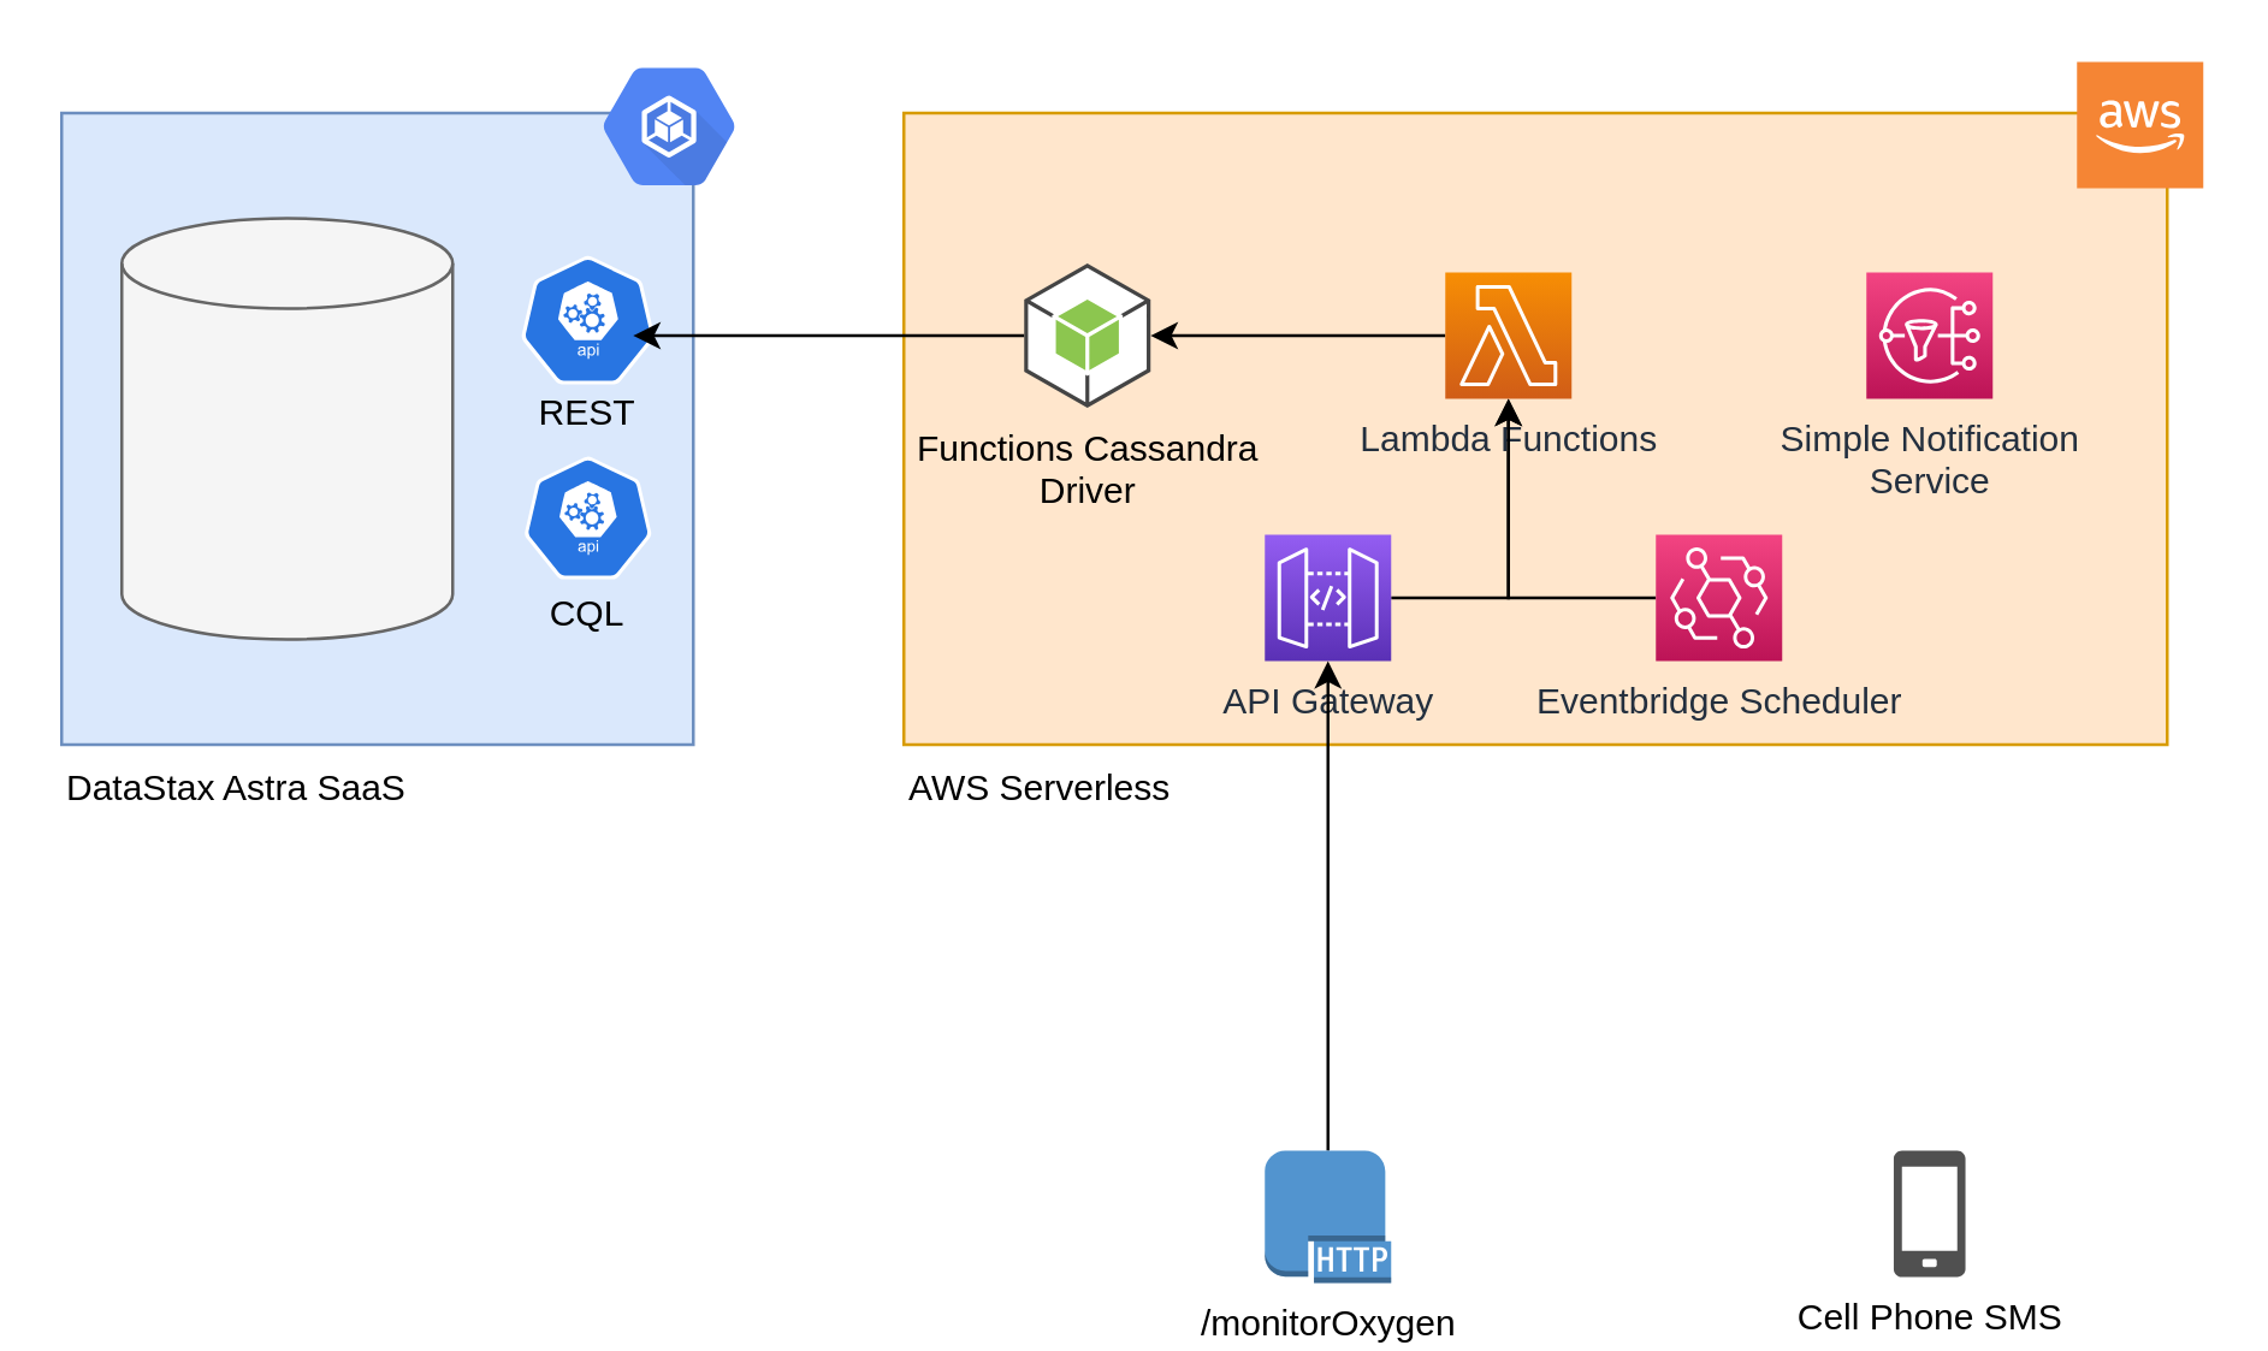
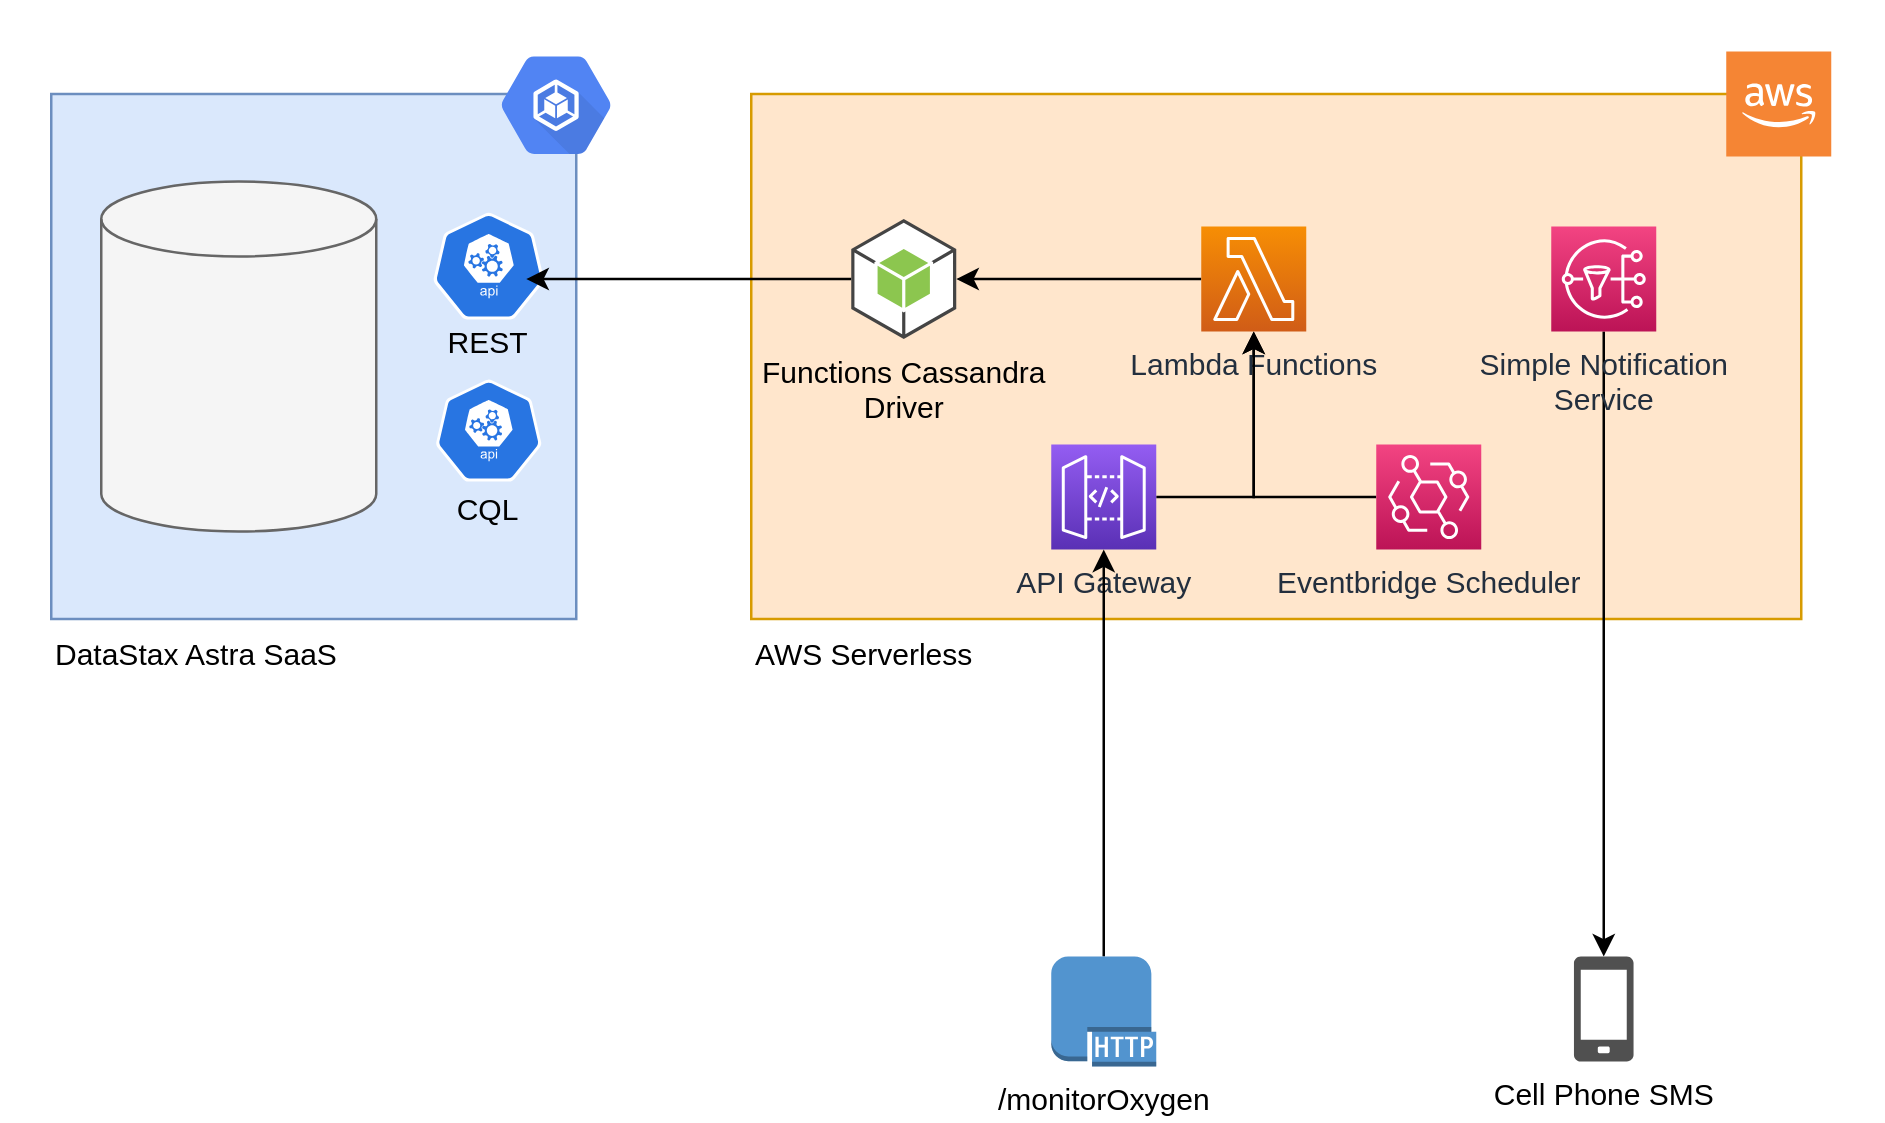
+ <mxCell id="18" style="edgeStyle=orthogonalEdgeStyle;rounded=1;orthogonalLoop=1;jettySize=auto;html=1;" edge="1" parent="1" source="19" target="26"><mxGeometry relative="1" as="geometry" /></mxCell>
